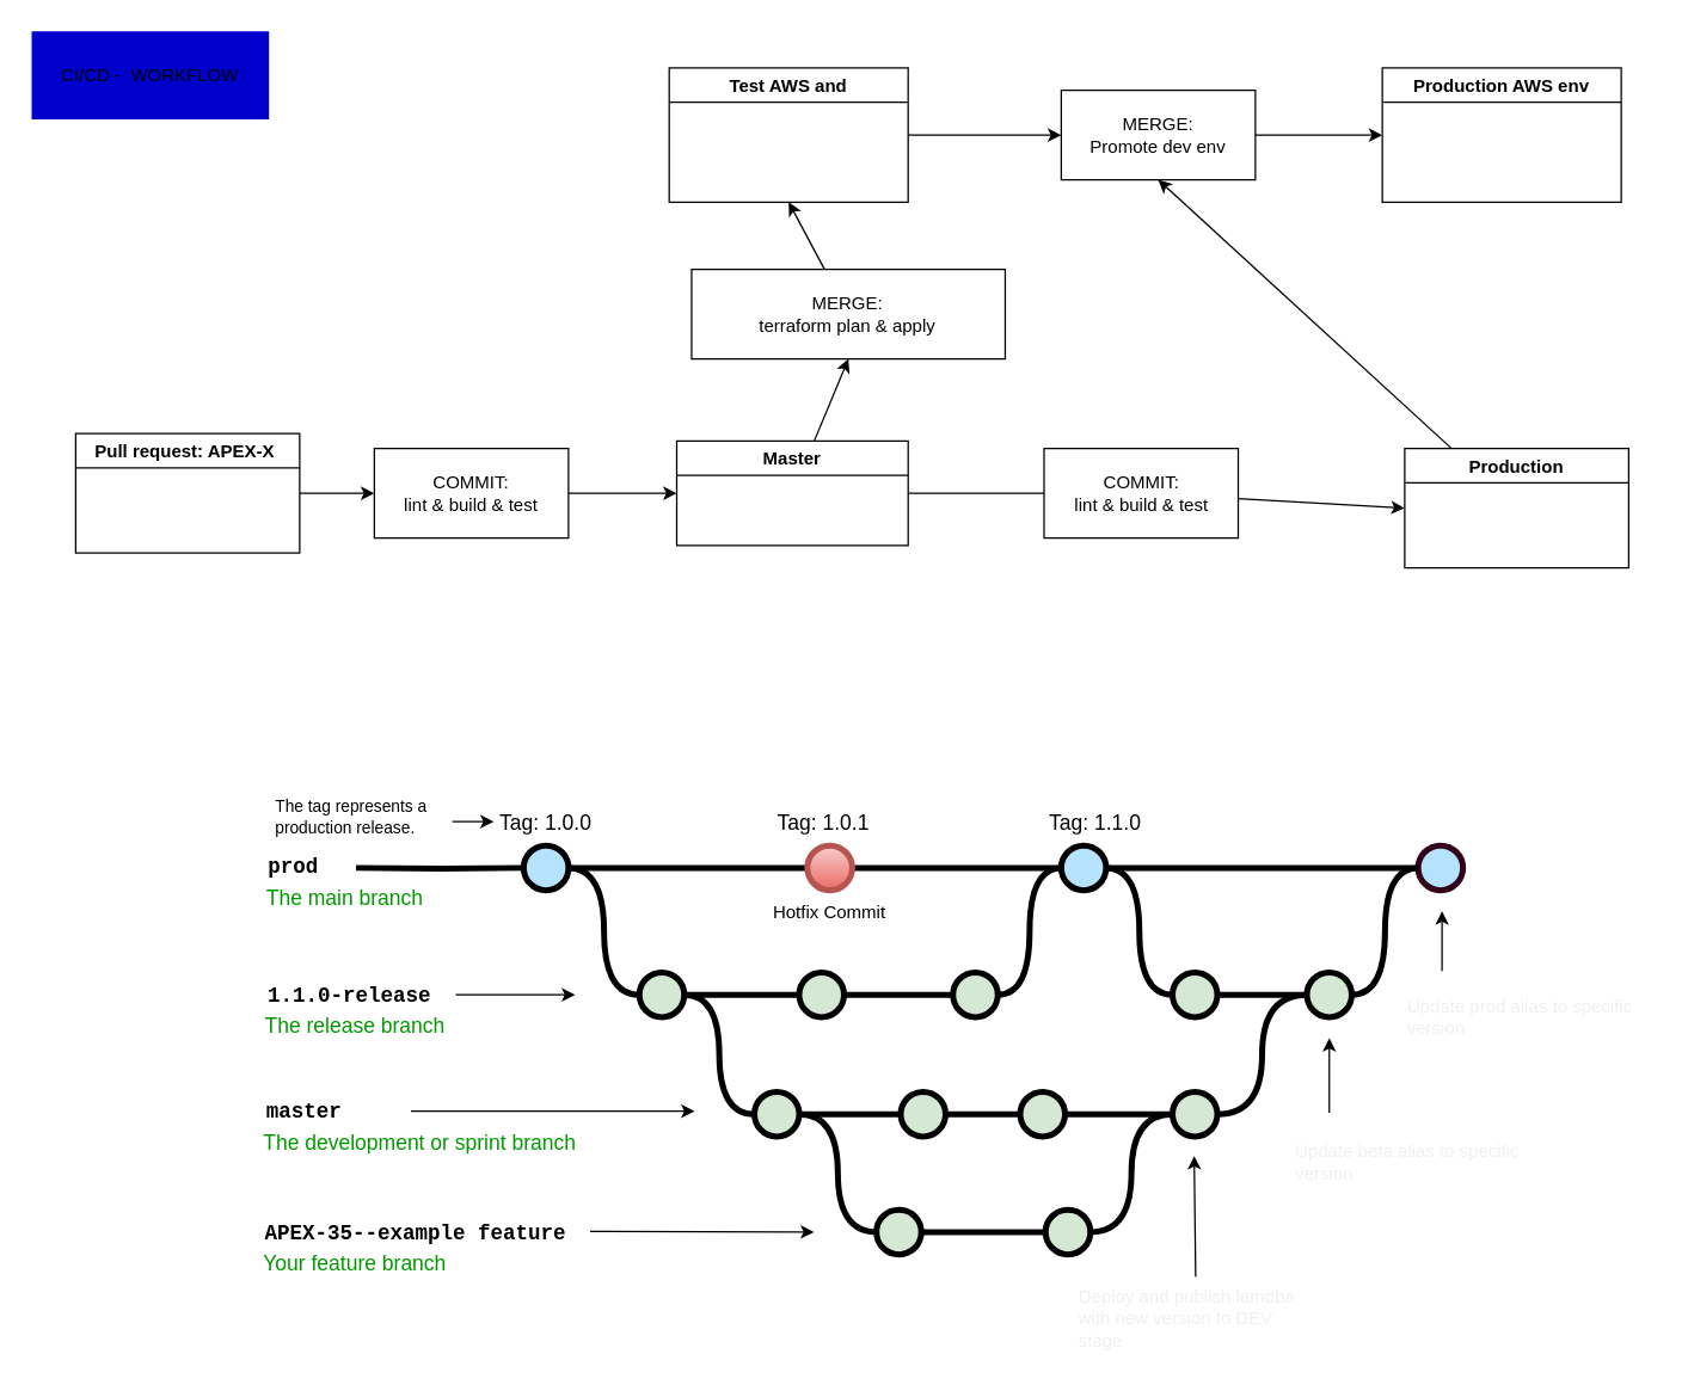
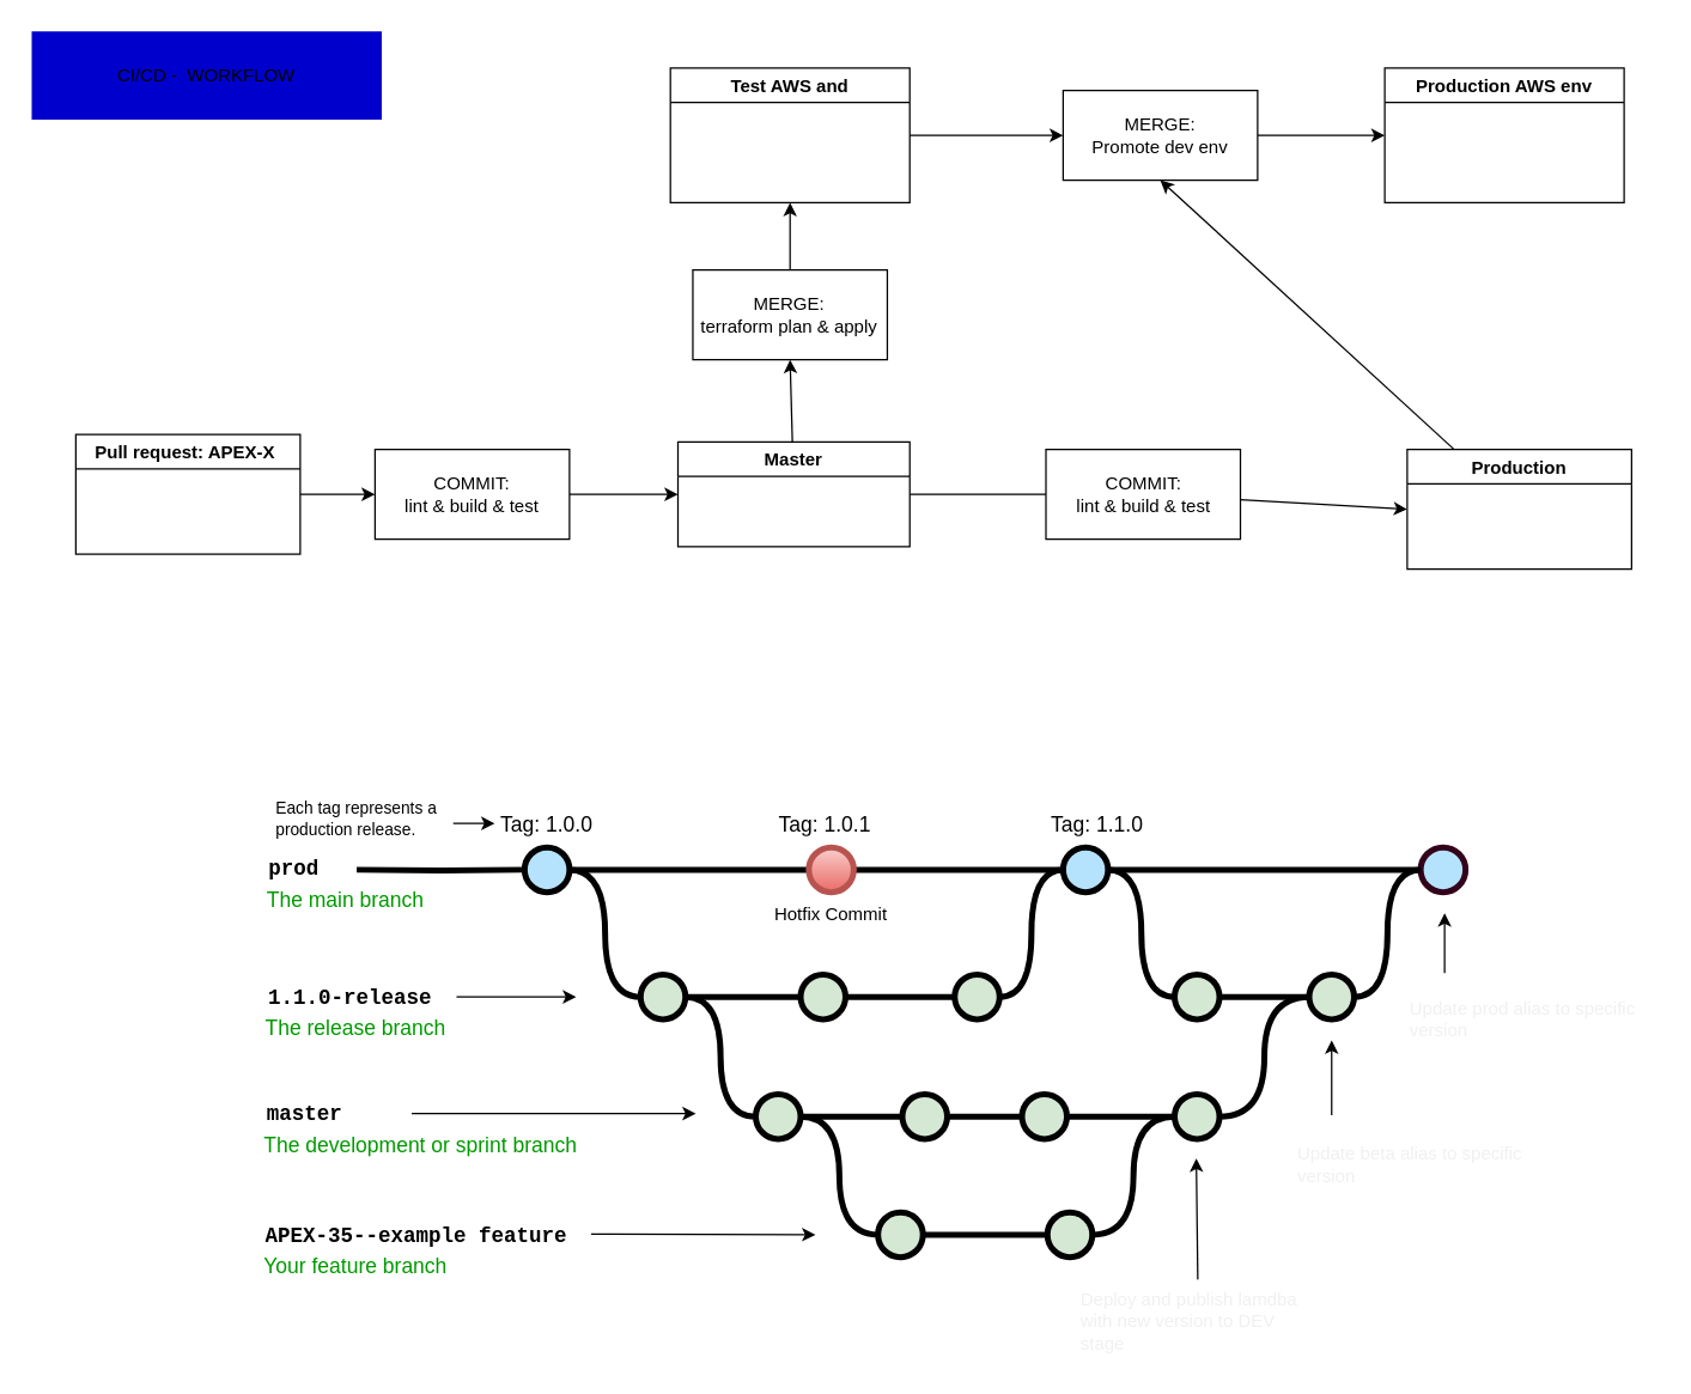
- <mxCell id="77" value="CI/CD -&amp;nbsp; WORKFLOW" style="rounded=0;whiteSpace=wrap;html=1;strokeColor=#FFFFFF;fillColor=#0000CC;" vertex="1" parent="1"><mxGeometry width="160" height="60" as="geometry" x="20" y="20" /></mxCell>
+ <mxCell id="77" value="CI/CD -&amp;nbsp; WORKFLOW" style="rounded=0;whiteSpace=wrap;html=1;strokeColor=#FFFFFF;fillColor=#0000CC;" vertex="1" parent="1"><mxGeometry x="20" y="20" width="235" height="60" as="geometry" /></mxCell>
- <mxCell id="71" value="MERGE: &lt;br&gt;terraform plan &amp;amp; apply" style="rounded=0;whiteSpace=wrap;html=1;" vertex="1" parent="1"><mxGeometry x="462.46" y="180" width="210" height="60" as="geometry" /></mxCell>
+ <mxCell id="71" value="MERGE: &lt;br&gt;terraform plan &amp;amp; apply" style="rounded=0;whiteSpace=wrap;html=1;" vertex="1" parent="1"><mxGeometry x="462.46" y="180" width="130" height="60" as="geometry" /></mxCell>
- <mxCell id="64" value="&lt;span style=&quot;text-align: center; font-size: 11px;&quot;&gt;The tag represents a production release.&lt;/span&gt;" style="text;html=1;strokeColor=none;fillColor=none;align=left;verticalAlign=middle;whiteSpace=wrap;overflow=hidden;fontSize=11;fontStyle=0;fontColor=default;labelBackgroundColor=none;labelBorderColor=none;" vertex="1" parent="1"><mxGeometry x="182.25" y="528" width="120" height="38" as="geometry" /></mxCell>
+ <mxCell id="64" value="&lt;span style=&quot;text-align: center; font-size: 11px;&quot;&gt;Each tag represents a production release.&lt;/span&gt;" style="text;html=1;strokeColor=none;fillColor=none;align=left;verticalAlign=middle;whiteSpace=wrap;overflow=hidden;fontSize=11;fontStyle=0;fontColor=default;labelBackgroundColor=none;labelBorderColor=none;" vertex="1" parent="1"><mxGeometry x="182.25" y="528" width="120" height="38" as="geometry" /></mxCell>
